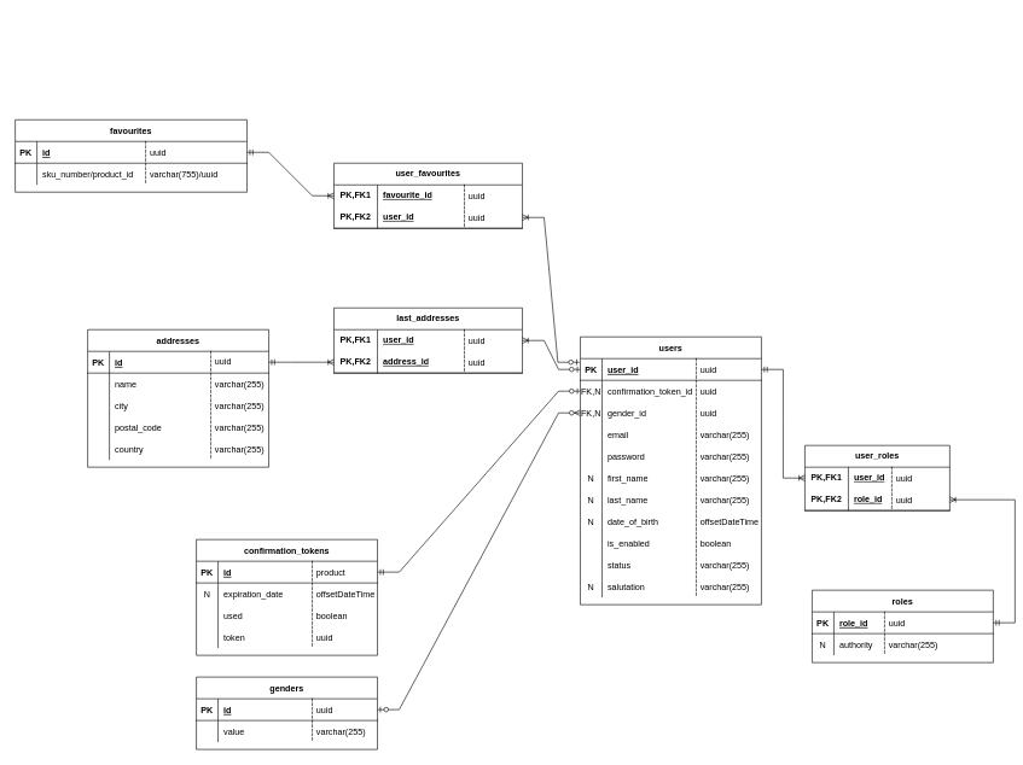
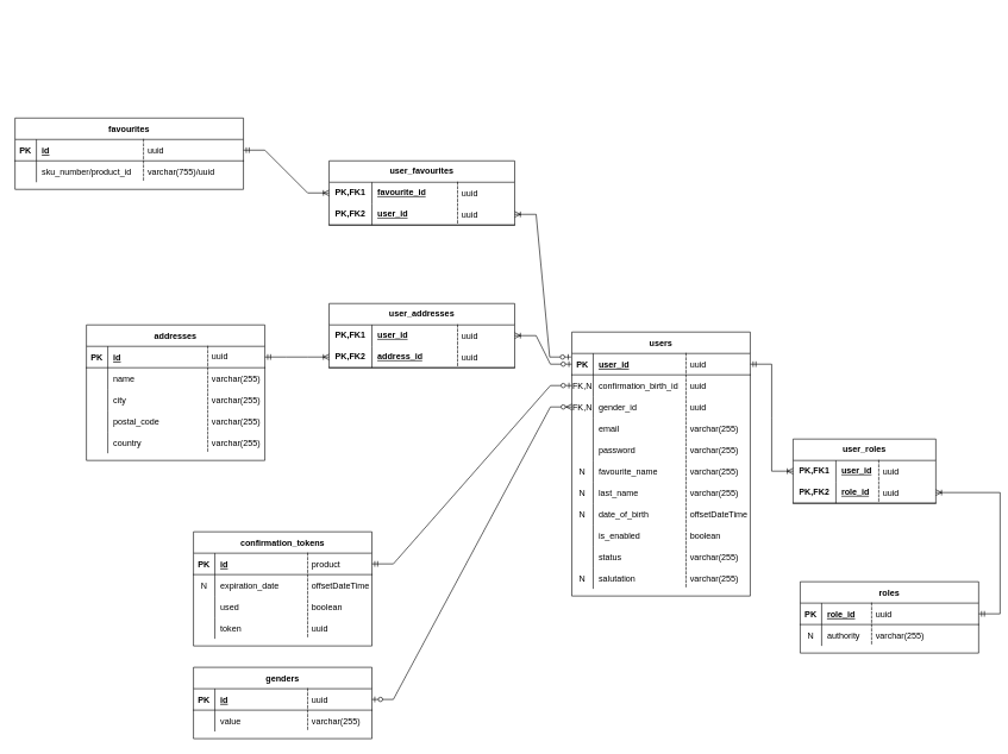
- <mxCell id="139" value="last_addresses" style="shape=table;startSize=30;container=1;collapsible=1;childLayout=tableLayout;fixedRows=1;rowLines=0;fontStyle=1;align=center;resizeLast=1;html=1;whiteSpace=wrap;" parent="1" vertex="1"><mxGeometry y="425" width="260" height="90" as="geometry" x="460" /></mxCell>
+ <mxCell id="139" value="user_addresses" style="shape=table;startSize=30;container=1;collapsible=1;childLayout=tableLayout;fixedRows=1;rowLines=0;fontStyle=1;align=center;resizeLast=1;html=1;whiteSpace=wrap;" parent="1" vertex="1"><mxGeometry y="425" width="260" height="90" as="geometry" x="460" /></mxCell>
- <mxCell id="8" value="confirmation_token_id" style="shape=partialRectangle;overflow=hidden;connectable=0;fillColor=none;top=0;left=0;bottom=0;right=0;align=left;spacingLeft=6;" parent="6" vertex="1"><mxGeometry x="30" width="220" height="30" as="geometry"><mxRectangle width="220" height="30" as="alternateBounds" /></mxGeometry></mxCell>
+ <mxCell id="8" value="confirmation_birth_id" style="shape=partialRectangle;overflow=hidden;connectable=0;fillColor=none;top=0;left=0;bottom=0;right=0;align=left;spacingLeft=6;" parent="6" vertex="1"><mxGeometry x="30" width="220" height="30" as="geometry"><mxRectangle width="220" height="30" as="alternateBounds" /></mxGeometry></mxCell>
- <mxCell id="19" value="first_name" style="shape=partialRectangle;overflow=hidden;connectable=0;fillColor=none;top=0;left=0;bottom=0;right=0;align=left;spacingLeft=6;" parent="17" vertex="1"><mxGeometry x="30" width="220" height="30" as="geometry"><mxRectangle width="220" height="30" as="alternateBounds" /></mxGeometry></mxCell>
+ <mxCell id="19" value="favourite_name" style="shape=partialRectangle;overflow=hidden;connectable=0;fillColor=none;top=0;left=0;bottom=0;right=0;align=left;spacingLeft=6;" parent="17" vertex="1"><mxGeometry x="30" width="220" height="30" as="geometry"><mxRectangle width="220" height="30" as="alternateBounds" /></mxGeometry></mxCell>
